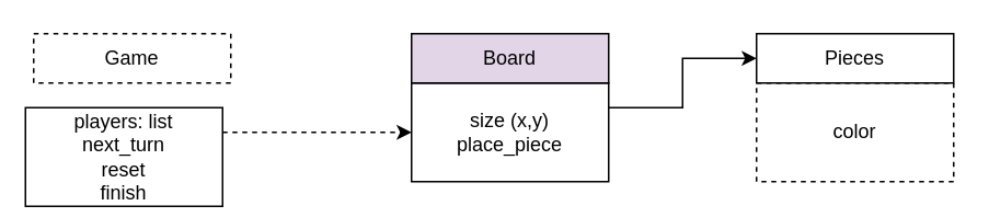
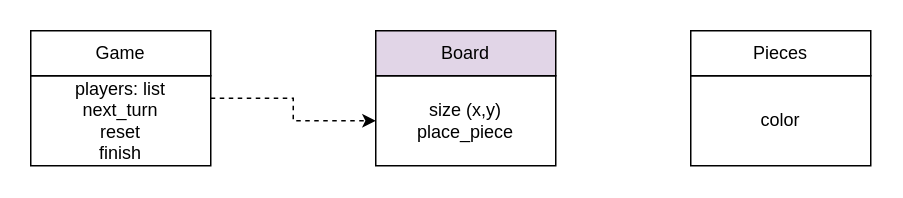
- <mxCell id="4" value="Game" style="rounded=0;whiteSpace=wrap;html=1;dashed=1;" parent="1" vertex="1"><mxGeometry x="20" y="20" width="120" height="30" as="geometry" /></mxCell>
+ <mxCell id="4" value="Game" style="rounded=0;whiteSpace=wrap;html=1;" parent="1" vertex="1"><mxGeometry x="20" y="20" width="120" height="30" as="geometry" /></mxCell>
- <mxCell id="5" style="edgeStyle=orthogonalEdgeStyle;rounded=0;orthogonalLoop=1;jettySize=auto;html=1;exitX=1;exitY=0.25;exitDx=0;exitDy=0;entryX=0;entryY=0.5;entryDx=0;entryDy=0;" parent="1" source="6" target="9" edge="1"><mxGeometry relative="1" as="geometry" /></mxCell>
- <mxCell id="8" value="color" style="rounded=0;whiteSpace=wrap;html=1;dashed=1;" parent="1" vertex="1"><mxGeometry x="460" y="50" width="120" height="60" as="geometry" /></mxCell>
+ <mxCell id="8" value="color" style="rounded=0;whiteSpace=wrap;html=1;" parent="1" vertex="1"><mxGeometry x="460" y="50" width="120" height="60" as="geometry" /></mxCell>
- <mxCell id="3" value="players: list&lt;br&gt;next_turn&lt;br&gt;reset&lt;br&gt;finish" style="rounded=0;whiteSpace=wrap;html=1;" parent="1" vertex="1"><mxGeometry x="15" y="65" width="120" height="60" as="geometry" /></mxCell>
+ <mxCell id="3" value="players: list&lt;br&gt;next_turn&lt;br&gt;reset&lt;br&gt;finish" style="rounded=0;whiteSpace=wrap;html=1;" parent="1" vertex="1"><mxGeometry x="20" y="50" width="120" height="60" as="geometry" /></mxCell>
